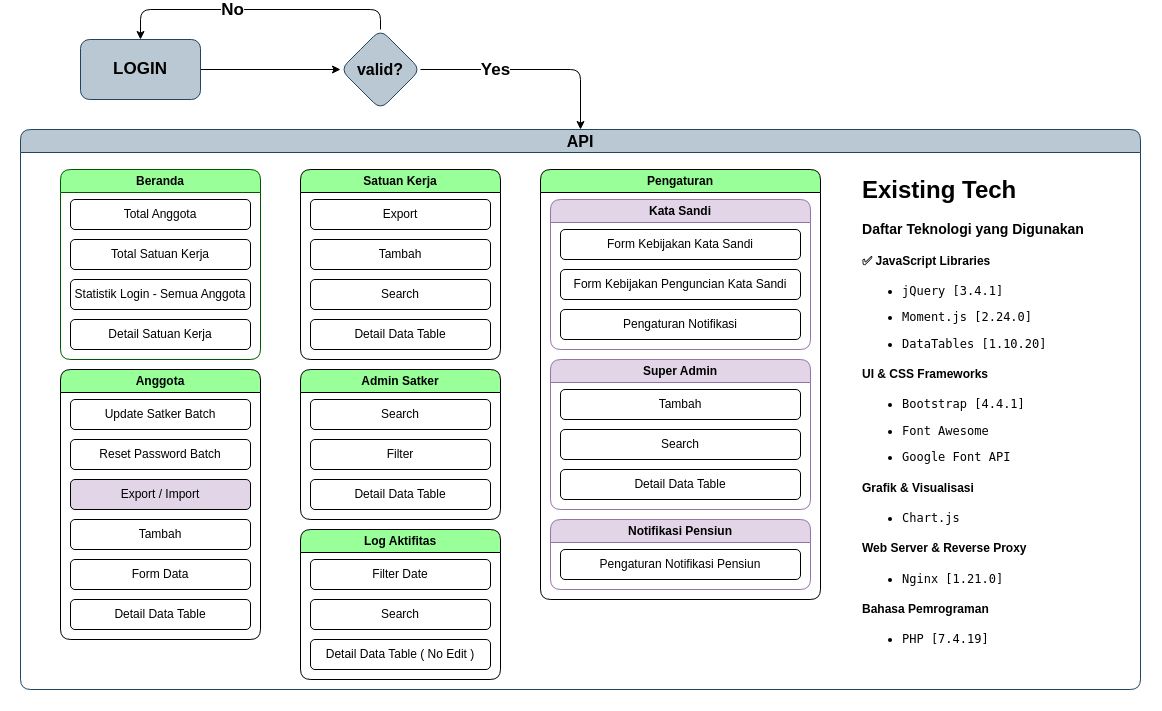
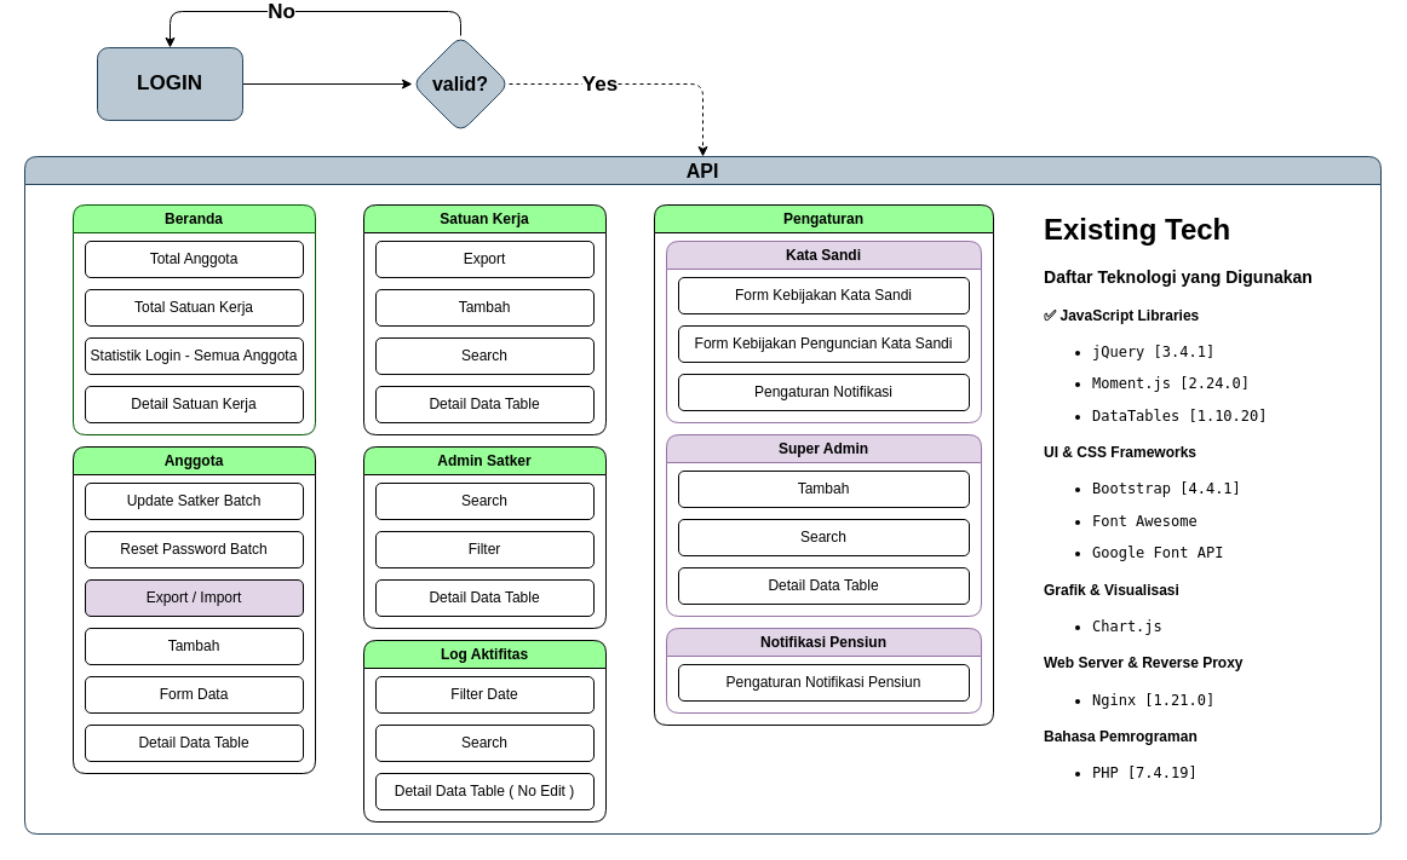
- <mxCell id="42" style="edgeStyle=orthogonalEdgeStyle;rounded=1;orthogonalLoop=1;jettySize=auto;html=1;exitX=1;exitY=0.5;exitDx=0;exitDy=0;entryX=0.5;entryY=0;entryDx=0;entryDy=0;labelBackgroundColor=none;fontColor=default;" parent="1" source="46" target="4" edge="1"><mxGeometry relative="1" as="geometry" /></mxCell>
+ <mxCell id="42" style="edgeStyle=orthogonalEdgeStyle;rounded=1;orthogonalLoop=1;jettySize=auto;html=1;exitX=1;exitY=0.5;exitDx=0;exitDy=0;entryX=0.5;entryY=0;entryDx=0;entryDy=0;labelBackgroundColor=none;fontColor=default;dashed=1;" parent="1" source="46" target="4" edge="1"><mxGeometry relative="1" as="geometry" /></mxCell>
